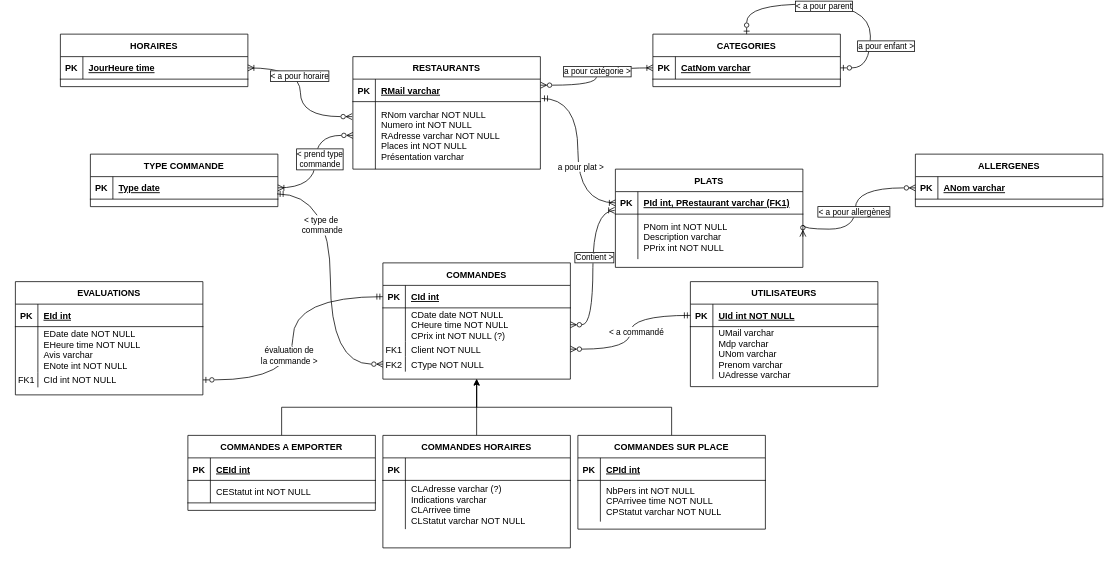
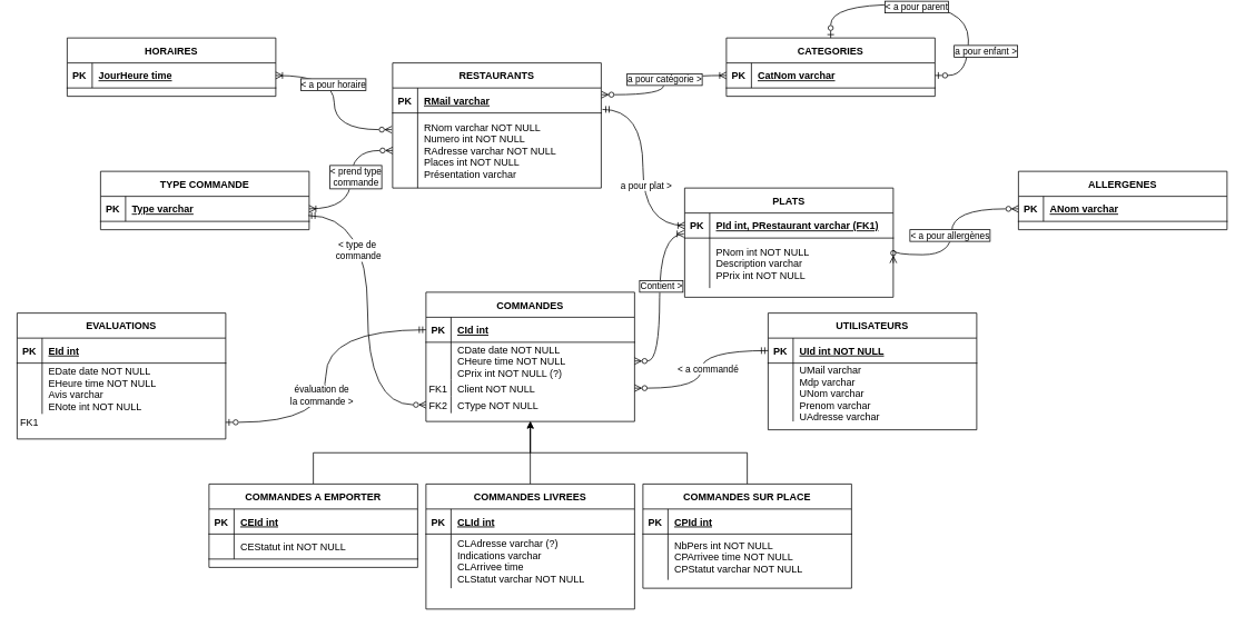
- <mxCell id="80" value="Type date" style="shape=partialRectangle;overflow=hidden;connectable=0;fillColor=none;top=0;left=0;bottom=0;right=0;align=left;spacingLeft=6;fontStyle=5;" vertex="1" parent="78"><mxGeometry x="30" width="220" height="30" as="geometry"><mxRectangle width="220" height="30" as="alternateBounds" /></mxGeometry></mxCell>
+ <mxCell id="80" value="Type varchar" style="shape=partialRectangle;overflow=hidden;connectable=0;fillColor=none;top=0;left=0;bottom=0;right=0;align=left;spacingLeft=6;fontStyle=5;" vertex="1" parent="78"><mxGeometry x="30" width="220" height="30" as="geometry"><mxRectangle width="220" height="30" as="alternateBounds" /></mxGeometry></mxCell>
- <mxCell id="69" value="CId int NOT NULL" style="shape=partialRectangle;overflow=hidden;connectable=0;fillColor=none;top=0;left=0;bottom=0;right=0;align=left;spacingLeft=6;" vertex="1" parent="67"><mxGeometry x="30" width="220" height="20" as="geometry"><mxRectangle width="220" height="20" as="alternateBounds" /></mxGeometry></mxCell>
- <mxCell id="37" value="COMMANDES HORAIRES" style="shape=table;startSize=30;container=1;collapsible=1;childLayout=tableLayout;fixedRows=1;rowLines=0;fontStyle=1;align=center;resizeLast=1;" vertex="1" parent="1"><mxGeometry x="510" y="555" width="250" height="150" as="geometry" /></mxCell>
+ <mxCell id="37" value="COMMANDES LIVREES" style="shape=table;startSize=30;container=1;collapsible=1;childLayout=tableLayout;fixedRows=1;rowLines=0;fontStyle=1;align=center;resizeLast=1;" vertex="1" parent="1"><mxGeometry x="510" y="555" width="250" height="150" as="geometry" /></mxCell>
+ <mxCell id="40" value="CLId int" style="shape=partialRectangle;overflow=hidden;connectable=0;fillColor=none;top=0;left=0;bottom=0;right=0;align=left;spacingLeft=6;fontStyle=5;" vertex="1" parent="38"><mxGeometry x="30" width="220" height="30" as="geometry"><mxRectangle width="220" height="30" as="alternateBounds" /></mxGeometry></mxCell>
